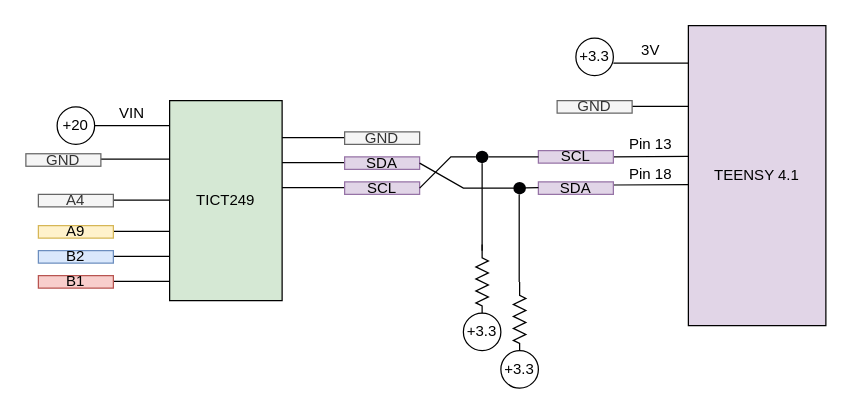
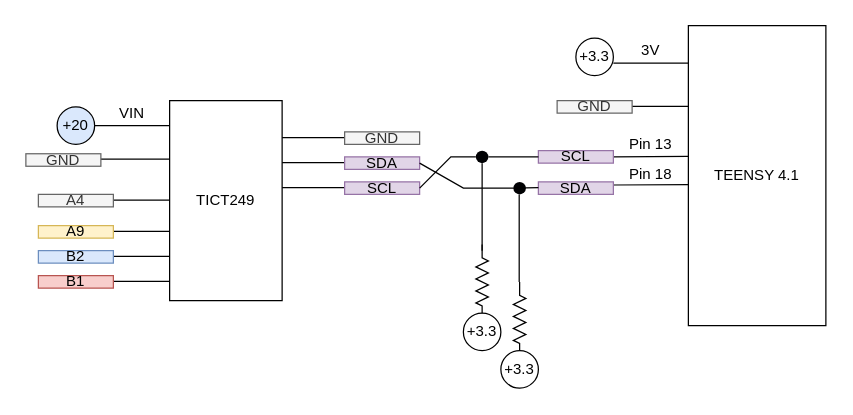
- <mxCell id="32" value="+20" style="ellipse;whiteSpace=wrap;html=1;aspect=fixed;" vertex="1" parent="1"><mxGeometry x="45" y="85" width="30" height="30" as="geometry" /></mxCell>
+ <mxCell id="32" value="+20" style="ellipse;whiteSpace=wrap;html=1;aspect=fixed;fillColor=#dae8fc;" vertex="1" parent="1"><mxGeometry x="45" y="85" width="30" height="30" as="geometry" /></mxCell>
- <mxCell id="8" value="TEENSY 4.1" style="rounded=0;whiteSpace=wrap;html=1;fillColor=#e1d5e7;" vertex="1" parent="1"><mxGeometry x="550" y="20" width="110" height="240" as="geometry" /></mxCell>
+ <mxCell id="8" value="TEENSY 4.1" style="rounded=0;whiteSpace=wrap;html=1;" vertex="1" parent="1"><mxGeometry x="550" y="20" width="110" height="240" as="geometry" /></mxCell>
- <mxCell id="35" value="TICT249" style="rounded=0;whiteSpace=wrap;html=1;fillColor=#d5e8d4;" vertex="1" parent="1"><mxGeometry x="135" y="80" width="90" height="160" as="geometry" /></mxCell>
+ <mxCell id="35" value="TICT249" style="rounded=0;whiteSpace=wrap;html=1;" vertex="1" parent="1"><mxGeometry x="135" y="80" width="90" height="160" as="geometry" /></mxCell>
